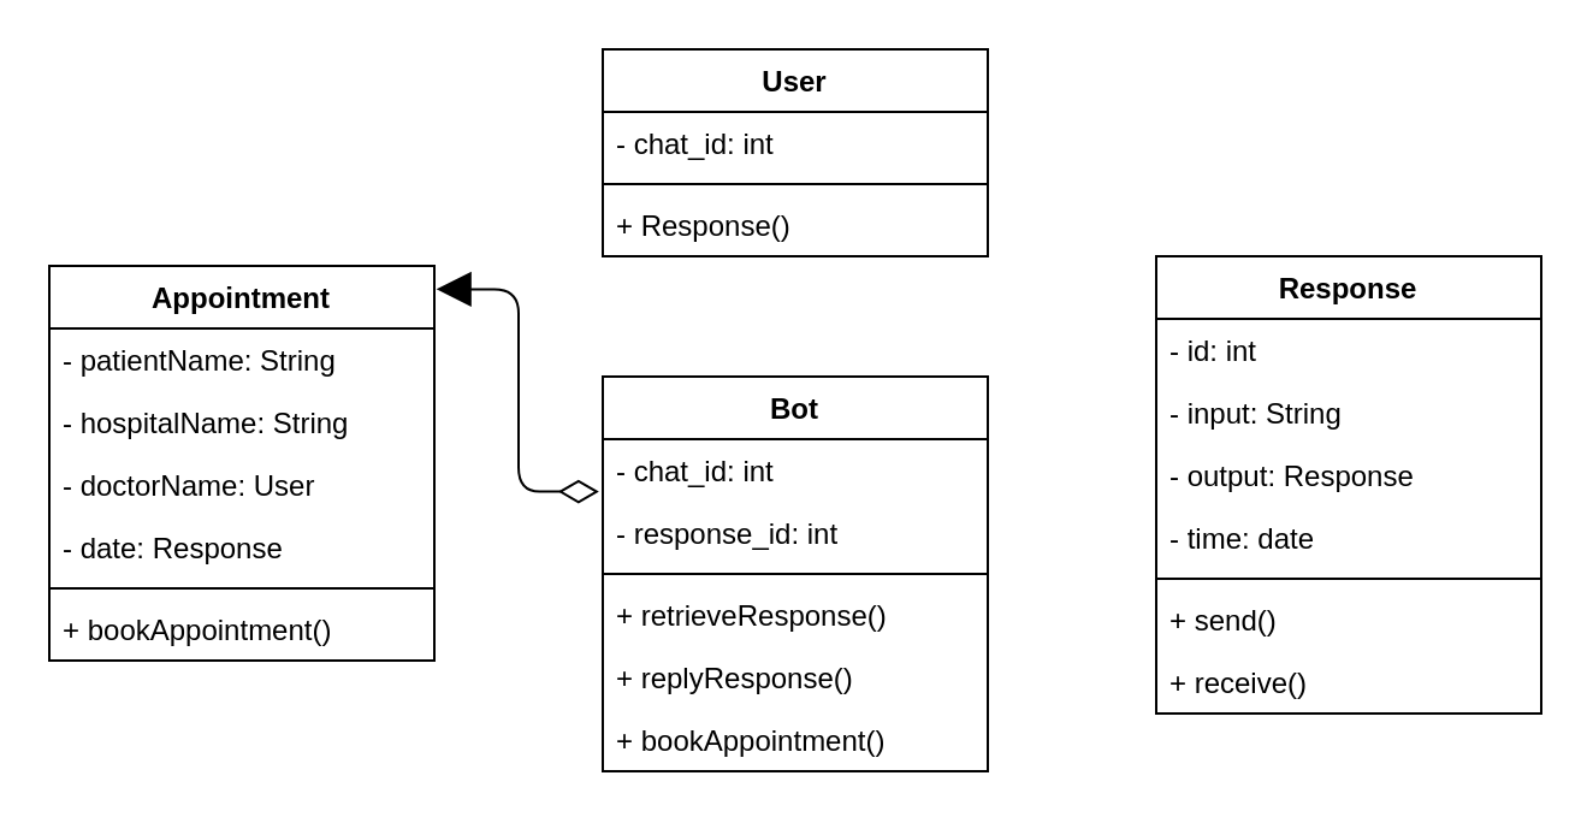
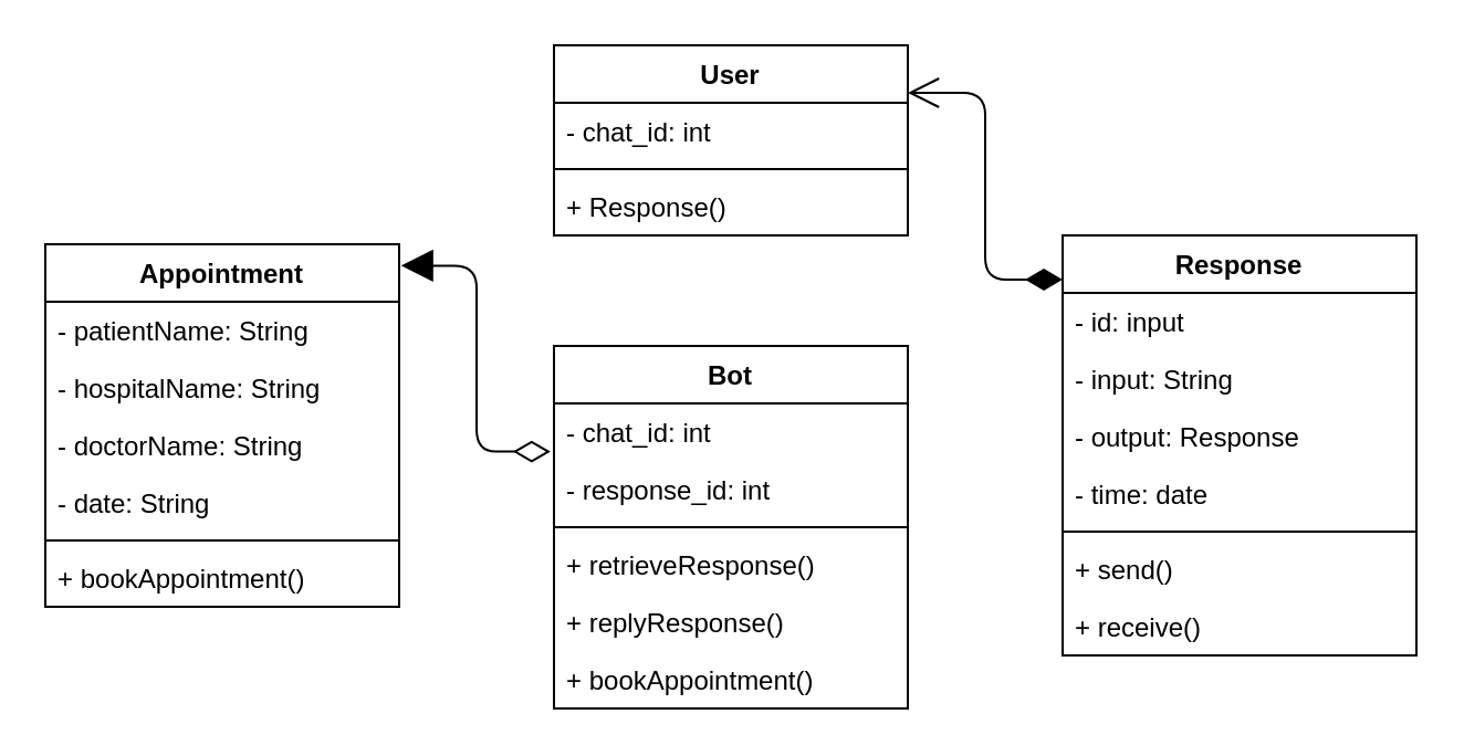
+ <mxCell id="28" value="" style="endArrow=open;html=1;endSize=12;startArrow=diamondThin;startSize=14;startFill=1;edgeStyle=orthogonalEdgeStyle;align=left;verticalAlign=bottom;entryX=1;entryY=0.25;entryDx=0;entryDy=0;exitX=0;exitY=0.105;exitDx=0;exitDy=0;exitPerimeter=0;" parent="1" source="9" target="17" edge="1"><mxGeometry x="-0.159" y="-22" relative="1" as="geometry"><mxPoint x="320" y="150" as="sourcePoint" /><mxPoint x="480" y="150" as="targetPoint" /><mxPoint as="offset" /></mxGeometry></mxCell>
- <mxCell id="10" value="- id: int" style="text;strokeColor=none;fillColor=none;align=left;verticalAlign=top;spacingLeft=4;spacingRight=4;overflow=hidden;rotatable=0;points=[[0,0.5],[1,0.5]];portConstraint=eastwest;" parent="9" vertex="1"><mxGeometry y="26" width="160" height="26" as="geometry" /></mxCell>
+ <mxCell id="10" value="- id: input" style="text;strokeColor=none;fillColor=none;align=left;verticalAlign=top;spacingLeft=4;spacingRight=4;overflow=hidden;rotatable=0;points=[[0,0.5],[1,0.5]];portConstraint=eastwest;" parent="9" vertex="1"><mxGeometry y="26" width="160" height="26" as="geometry" /></mxCell>
- <mxCell id="5" value="- doctorName: User" style="text;strokeColor=none;fillColor=none;align=left;verticalAlign=top;spacingLeft=4;spacingRight=4;overflow=hidden;rotatable=0;points=[[0,0.5],[1,0.5]];portConstraint=eastwest;" vertex="1" parent="2"><mxGeometry y="78" width="160" height="26" as="geometry" /></mxCell>
+ <mxCell id="5" value="- doctorName: String" style="text;strokeColor=none;fillColor=none;align=left;verticalAlign=top;spacingLeft=4;spacingRight=4;overflow=hidden;rotatable=0;points=[[0,0.5],[1,0.5]];portConstraint=eastwest;" vertex="1" parent="2"><mxGeometry y="78" width="160" height="26" as="geometry" /></mxCell>
- <mxCell id="6" value="- date: Response" style="text;strokeColor=none;fillColor=none;align=left;verticalAlign=top;spacingLeft=4;spacingRight=4;overflow=hidden;rotatable=0;points=[[0,0.5],[1,0.5]];portConstraint=eastwest;" parent="2" vertex="1"><mxGeometry y="104" width="160" height="26" as="geometry" /></mxCell>
+ <mxCell id="6" value="- date: String" style="text;strokeColor=none;fillColor=none;align=left;verticalAlign=top;spacingLeft=4;spacingRight=4;overflow=hidden;rotatable=0;points=[[0,0.5],[1,0.5]];portConstraint=eastwest;" parent="2" vertex="1"><mxGeometry y="104" width="160" height="26" as="geometry" /></mxCell>
